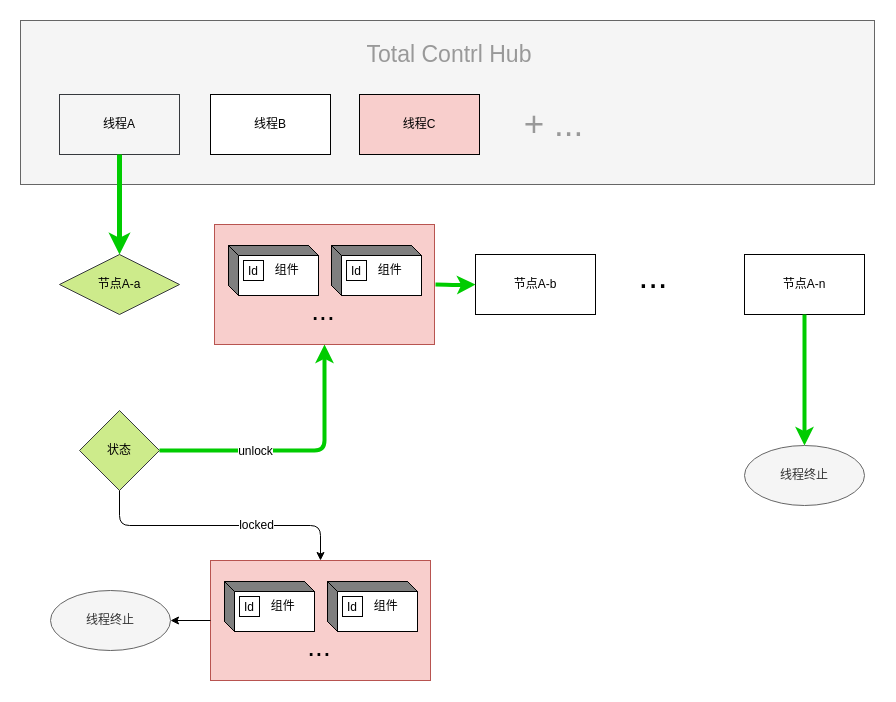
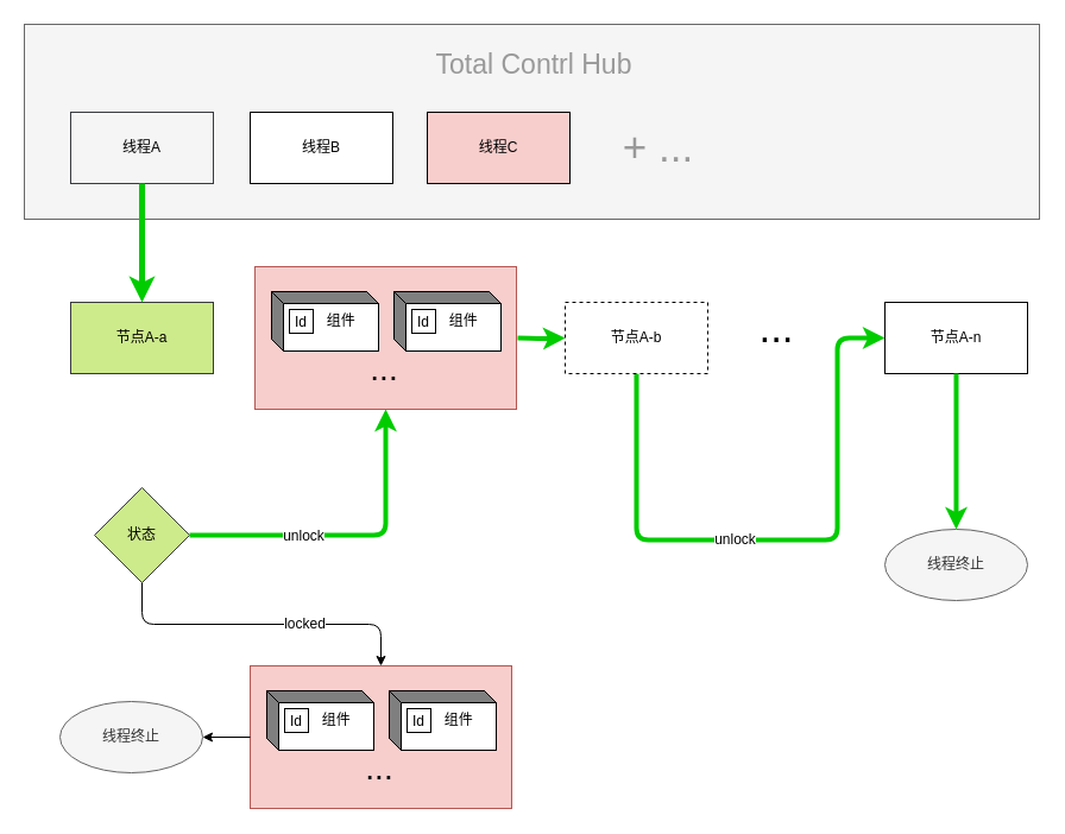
- <mxCell id="8" value="节点A-a" style="rhombus;whiteSpace=wrap;html=1;fillColor=#cdeb8b;strokeColor=#36393d;" parent="2" vertex="1"><mxGeometry x="39" y="234" width="120" height="60" as="geometry" /></mxCell>
+ <mxCell id="8" value="节点A-a" style="rounded=0;whiteSpace=wrap;html=1;fillColor=#cdeb8b;strokeColor=#36393d;" parent="2" vertex="1"><mxGeometry x="39" y="234" width="120" height="60" as="geometry" /></mxCell>
- <mxCell id="10" value="节点A-b" style="rounded=0;whiteSpace=wrap;html=1;" parent="2" vertex="1"><mxGeometry x="455" y="234" width="120" height="60" as="geometry" /></mxCell>
+ <mxCell id="10" value="节点A-b" style="rounded=0;whiteSpace=wrap;html=1;dashed=1;" parent="2" vertex="1"><mxGeometry x="455" y="234" width="120" height="60" as="geometry" /></mxCell>
+ <mxCell id="9" value="unlock" style="edgeStyle=orthogonalEdgeStyle;html=1;exitX=0.5;exitY=1;exitDx=0;exitDy=0;entryX=0;entryY=0.5;entryDx=0;entryDy=0;fontSize=12;strokeColor=#00CC00;strokeWidth=4;" parent="2" source="10" target="7" edge="1"><mxGeometry x="-0.141" relative="1" as="geometry"><Array as="points"><mxPoint x="515" y="434" /><mxPoint x="684" y="434" /><mxPoint x="684" y="264" /></Array><mxPoint as="offset" /></mxGeometry></mxCell>
